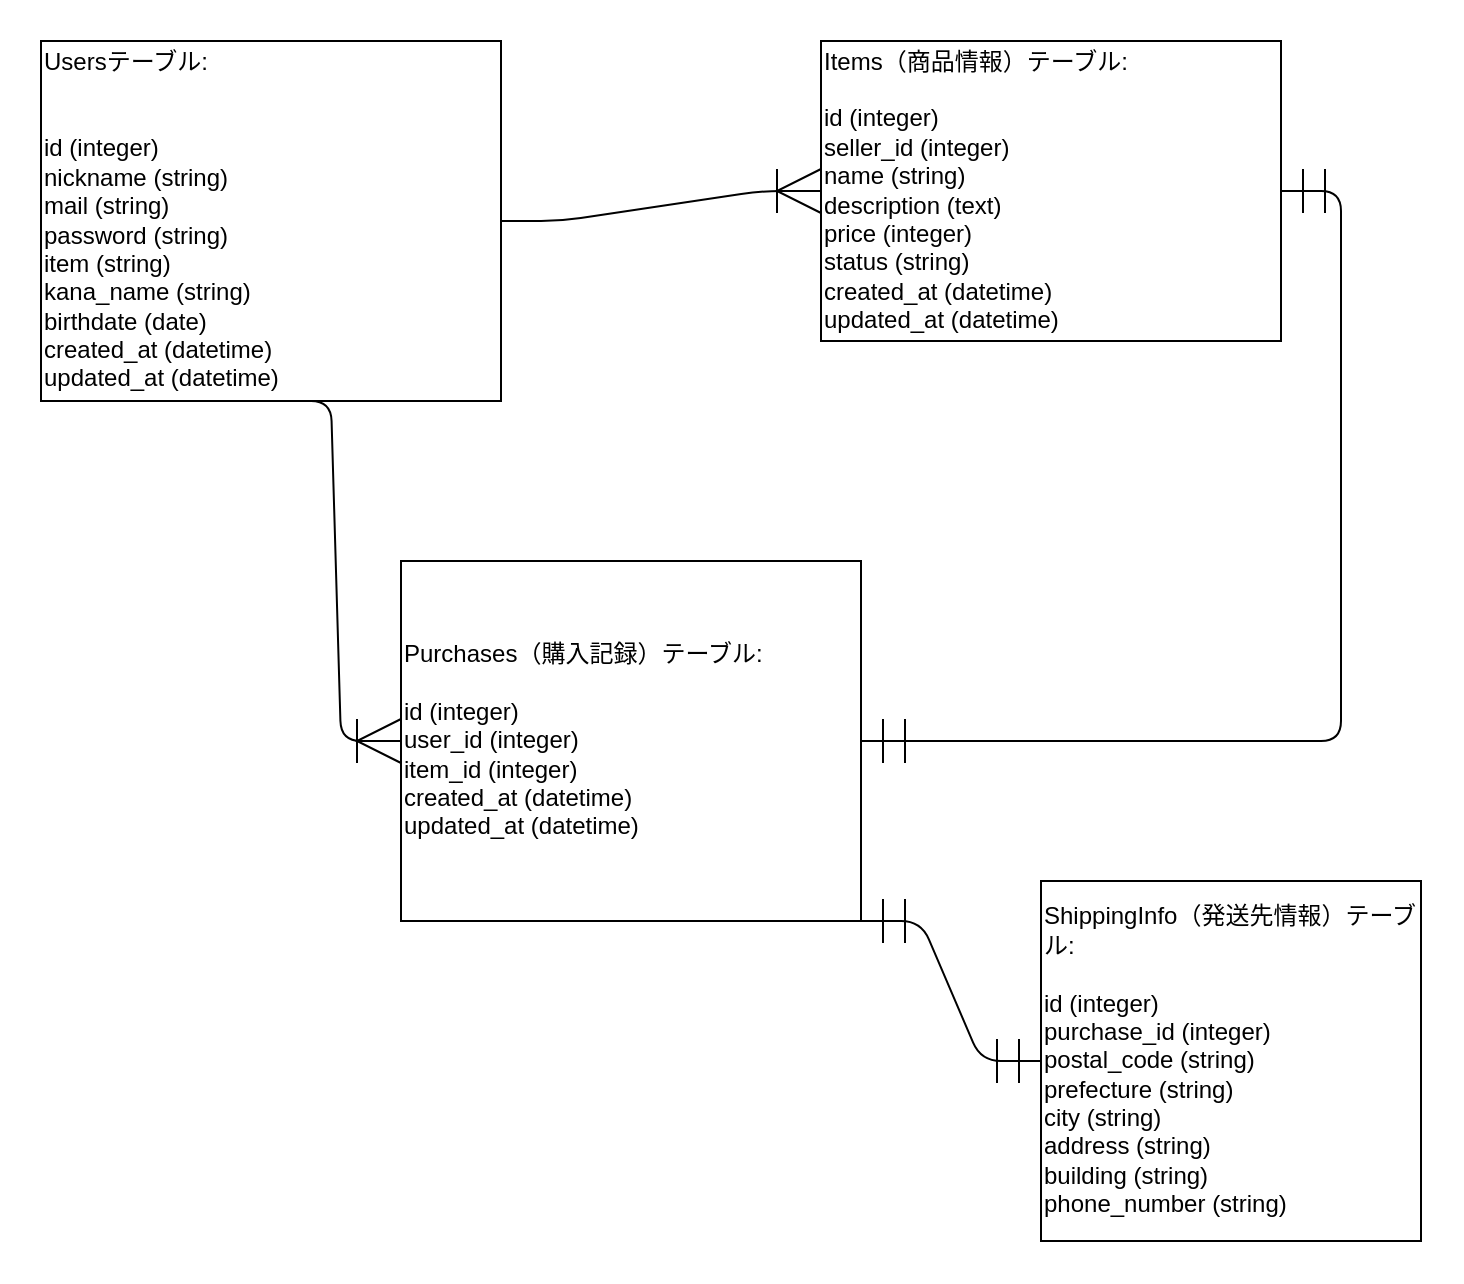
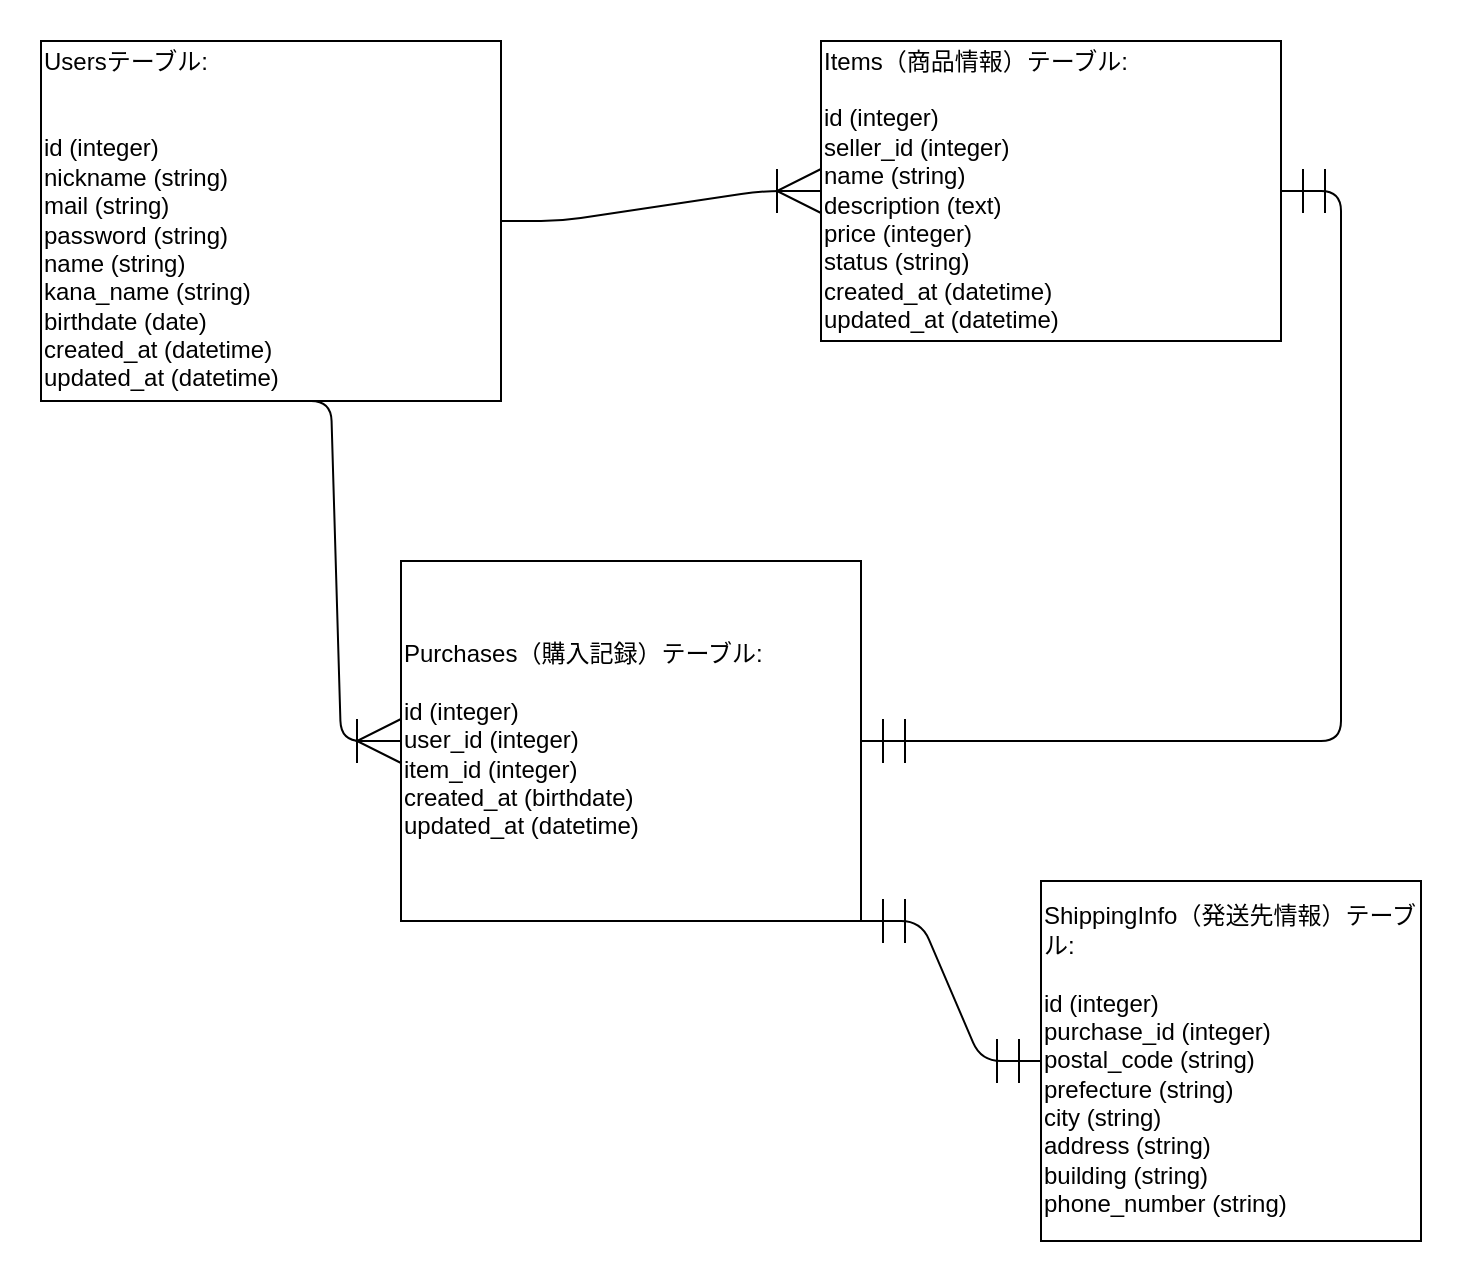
- <mxCell id="2" value="Usersテーブル:&lt;br&gt;&lt;br&gt;&lt;br&gt;id (integer)&lt;br&gt;nickname (string)&lt;br&gt;mail (string)&lt;br&gt;password (string)&lt;br&gt;item (string)&lt;br&gt;kana_name (string)&lt;br&gt;birthdate (date)&lt;br&gt;created_at (datetime)&lt;br&gt;updated_at (datetime)" style="rounded=0;whiteSpace=wrap;html=1;align=left;" vertex="1" parent="1"><mxGeometry x="20" y="20" width="230" height="180" as="geometry" /></mxCell>
+ <mxCell id="2" value="Usersテーブル:&lt;br&gt;&lt;br&gt;&lt;br&gt;id (integer)&lt;br&gt;nickname (string)&lt;br&gt;mail (string)&lt;br&gt;password (string)&lt;br&gt;name (string)&lt;br&gt;kana_name (string)&lt;br&gt;birthdate (date)&lt;br&gt;created_at (datetime)&lt;br&gt;updated_at (datetime)" style="rounded=0;whiteSpace=wrap;html=1;align=left;" vertex="1" parent="1"><mxGeometry x="20" y="20" width="230" height="180" as="geometry" /></mxCell>
- <mxCell id="4" value="&lt;div&gt;Purchases（購入記録）テーブル:&lt;/div&gt;&lt;div&gt;&lt;br&gt;&lt;/div&gt;&lt;div&gt;id (integer)&lt;/div&gt;&lt;div&gt;user_id (integer)&lt;/div&gt;&lt;div&gt;item_id (integer)&lt;/div&gt;&lt;div&gt;created_at (datetime)&lt;/div&gt;&lt;div&gt;updated_at (datetime)&lt;/div&gt;" style="rounded=0;whiteSpace=wrap;html=1;align=left;" vertex="1" parent="1"><mxGeometry x="200" y="280" width="230" height="180" as="geometry" /></mxCell>
+ <mxCell id="4" value="&lt;div&gt;Purchases（購入記録）テーブル:&lt;/div&gt;&lt;div&gt;&lt;br&gt;&lt;/div&gt;&lt;div&gt;id (integer)&lt;/div&gt;&lt;div&gt;user_id (integer)&lt;/div&gt;&lt;div&gt;item_id (integer)&lt;/div&gt;&lt;div&gt;created_at (birthdate)&lt;/div&gt;&lt;div&gt;updated_at (datetime)&lt;/div&gt;" style="rounded=0;whiteSpace=wrap;html=1;align=left;" vertex="1" parent="1"><mxGeometry x="200" y="280" width="230" height="180" as="geometry" /></mxCell>
